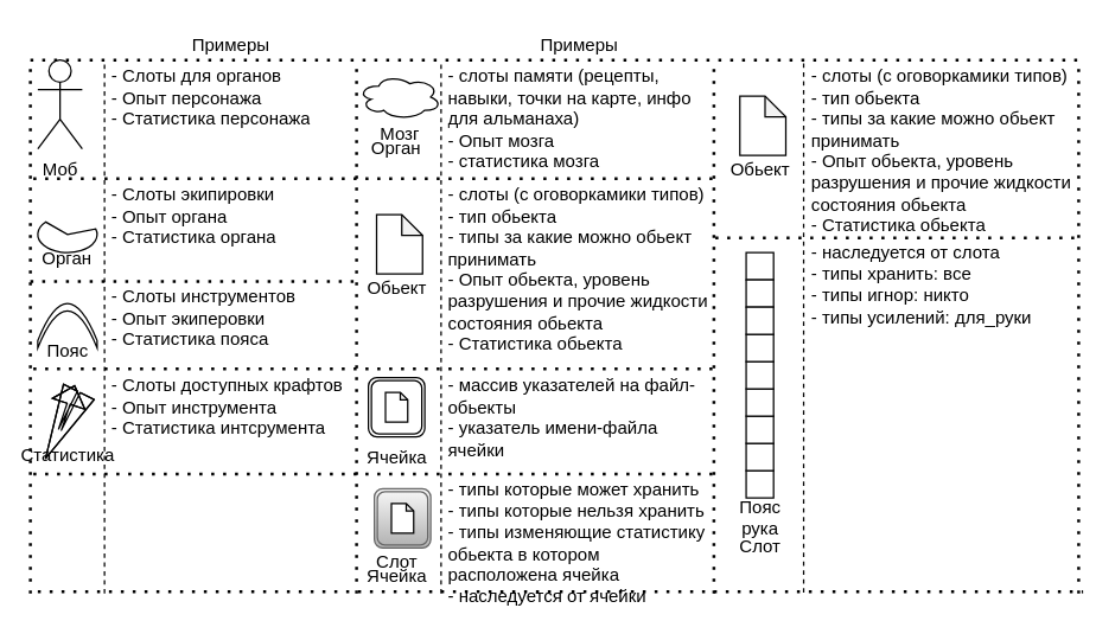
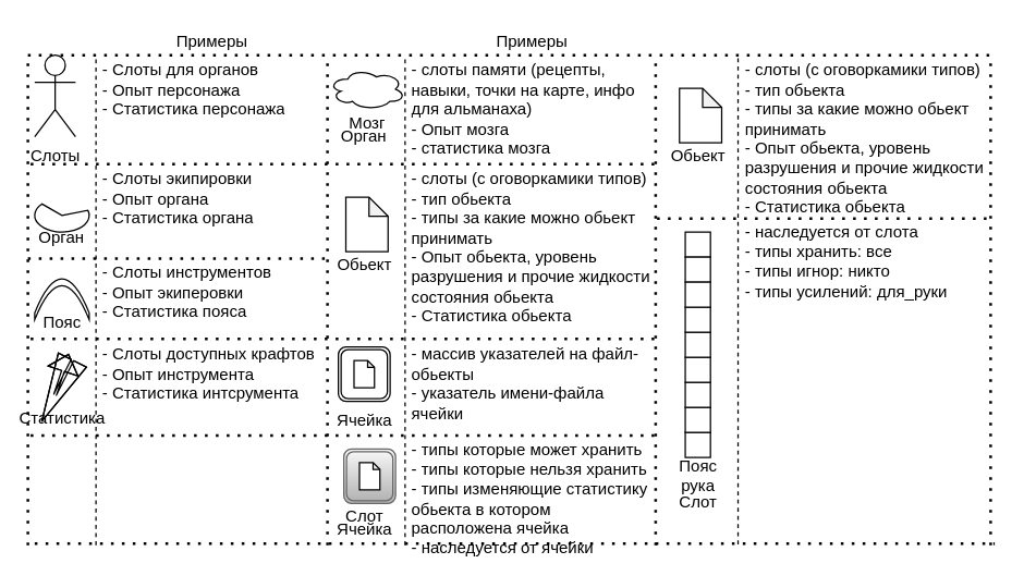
- <mxCell id="3" value="&lt;div&gt;Моб&lt;/div&gt;" style="shape=umlActor;verticalLabelPosition=bottom;verticalAlign=top;html=1;outlineConnect=0;" parent="1" vertex="1"><mxGeometry x="25" y="40" width="30" height="60" as="geometry" /></mxCell>
+ <mxCell id="3" value="&lt;div&gt;Слоты&lt;/div&gt;" style="shape=umlActor;verticalLabelPosition=bottom;verticalAlign=top;html=1;outlineConnect=0;" parent="1" vertex="1"><mxGeometry x="25" y="40" width="30" height="60" as="geometry" /></mxCell>
